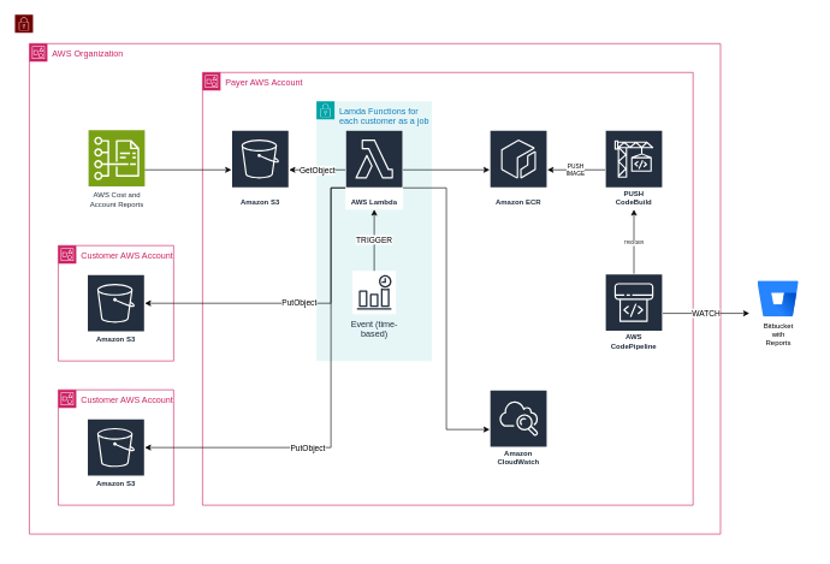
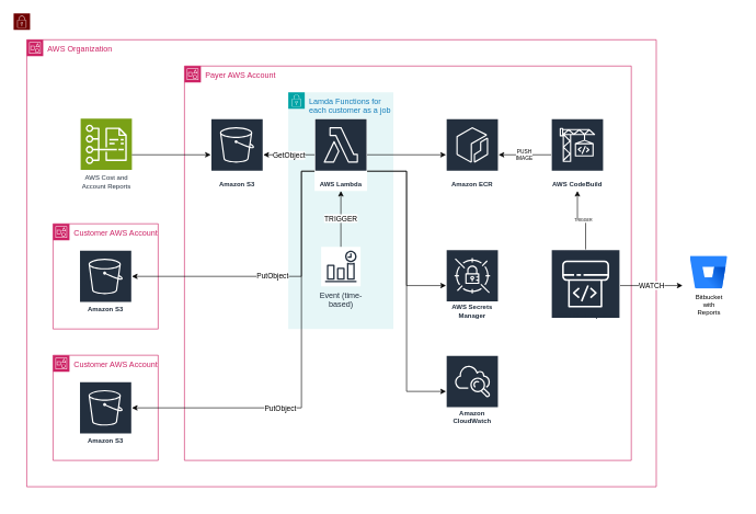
- <mxCell id="25" value="PUSH CodeBuild" style="sketch=0;outlineConnect=0;fontColor=#232F3E;gradientColor=none;strokeColor=#ffffff;fillColor=#232F3E;dashed=0;verticalLabelPosition=middle;verticalAlign=bottom;align=center;html=1;whiteSpace=wrap;fontSize=10;fontStyle=1;spacing=3;shape=mxgraph.aws4.productIcon;prIcon=mxgraph.aws4.codebuild;" parent="24" vertex="1"><mxGeometry width="80" height="110" as="geometry" /></mxCell>
+ <mxCell id="25" value="AWS CodeBuild" style="sketch=0;outlineConnect=0;fontColor=#232F3E;gradientColor=none;strokeColor=#ffffff;fillColor=#232F3E;dashed=0;verticalLabelPosition=middle;verticalAlign=bottom;align=center;html=1;whiteSpace=wrap;fontSize=10;fontStyle=1;spacing=3;shape=mxgraph.aws4.productIcon;prIcon=mxgraph.aws4.codebuild;" parent="24" vertex="1"><mxGeometry width="80" height="110" as="geometry" /></mxCell>
+ <mxCell id="23" style="edgeStyle=orthogonalEdgeStyle;rounded=0;orthogonalLoop=1;jettySize=auto;html=1;" edge="1" parent="13" source="15" target="20"><mxGeometry relative="1" as="geometry"><Array as="points"><mxPoint x="598" y="240" /><mxPoint x="598" y="414" /></Array></mxGeometry></mxCell>
+ <mxCell id="20" value="AWS Secrets Manager" style="sketch=0;outlineConnect=0;fontColor=#232F3E;gradientColor=none;strokeColor=#ffffff;fillColor=#232F3E;dashed=0;verticalLabelPosition=middle;verticalAlign=bottom;align=center;html=1;whiteSpace=wrap;fontSize=10;fontStyle=1;spacing=3;shape=mxgraph.aws4.productIcon;prIcon=mxgraph.aws4.secrets_manager;" vertex="1" parent="13"><mxGeometry x="658" y="359" width="80" height="110" as="geometry" /></mxCell>
- <mxCell id="28" value="AWS CodePipeline" style="sketch=0;outlineConnect=0;fontColor=#232F3E;gradientColor=none;strokeColor=#ffffff;fillColor=#232F3E;dashed=0;verticalLabelPosition=middle;verticalAlign=bottom;align=center;html=1;whiteSpace=wrap;fontSize=10;fontStyle=1;spacing=3;shape=mxgraph.aws4.productIcon;prIcon=mxgraph.aws4.codepipeline;" parent="13" vertex="1"><mxGeometry x="818" y="359" width="80" height="110" as="geometry" /></mxCell>
+ <mxCell id="28" value="AWS CodePipeline" style="sketch=0;outlineConnect=0;fontColor=#232F3E;gradientColor=none;strokeColor=#ffffff;fillColor=#232F3E;dashed=0;verticalLabelPosition=middle;verticalAlign=bottom;align=center;html=1;whiteSpace=wrap;fontSize=10;fontStyle=1;spacing=3;shape=mxgraph.aws4.productIcon;prIcon=mxgraph.aws4.codepipeline;" parent="13" vertex="1"><mxGeometry x="818" y="359" width="105" height="110" as="geometry" /></mxCell>
